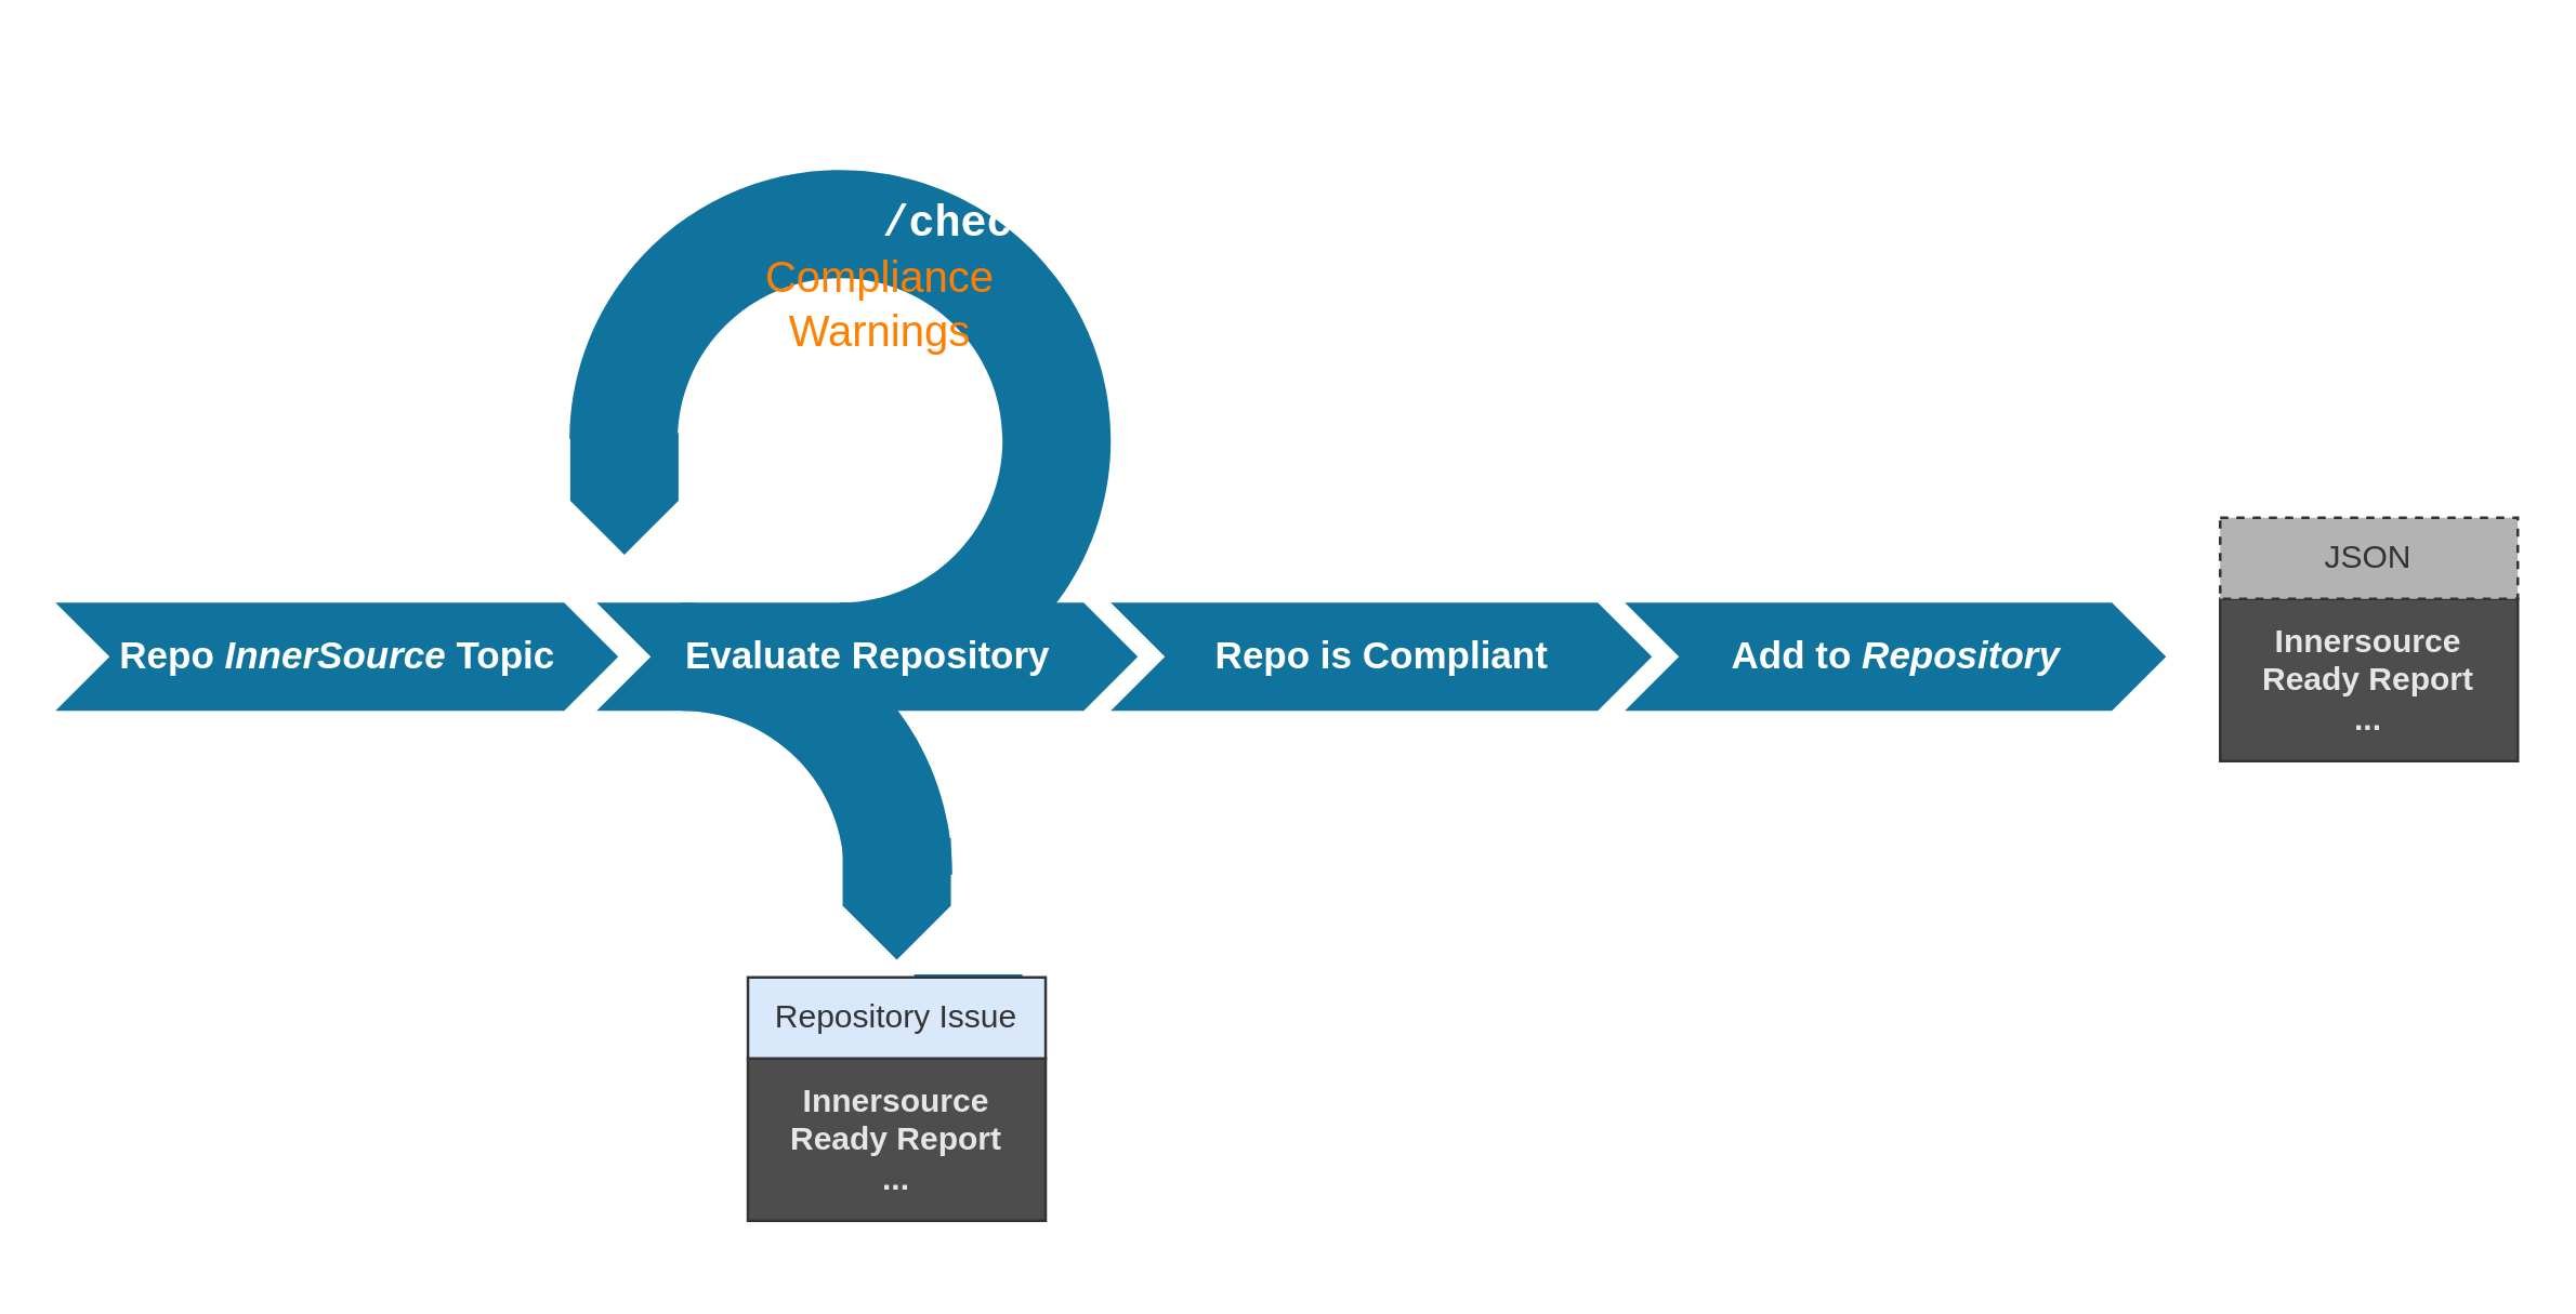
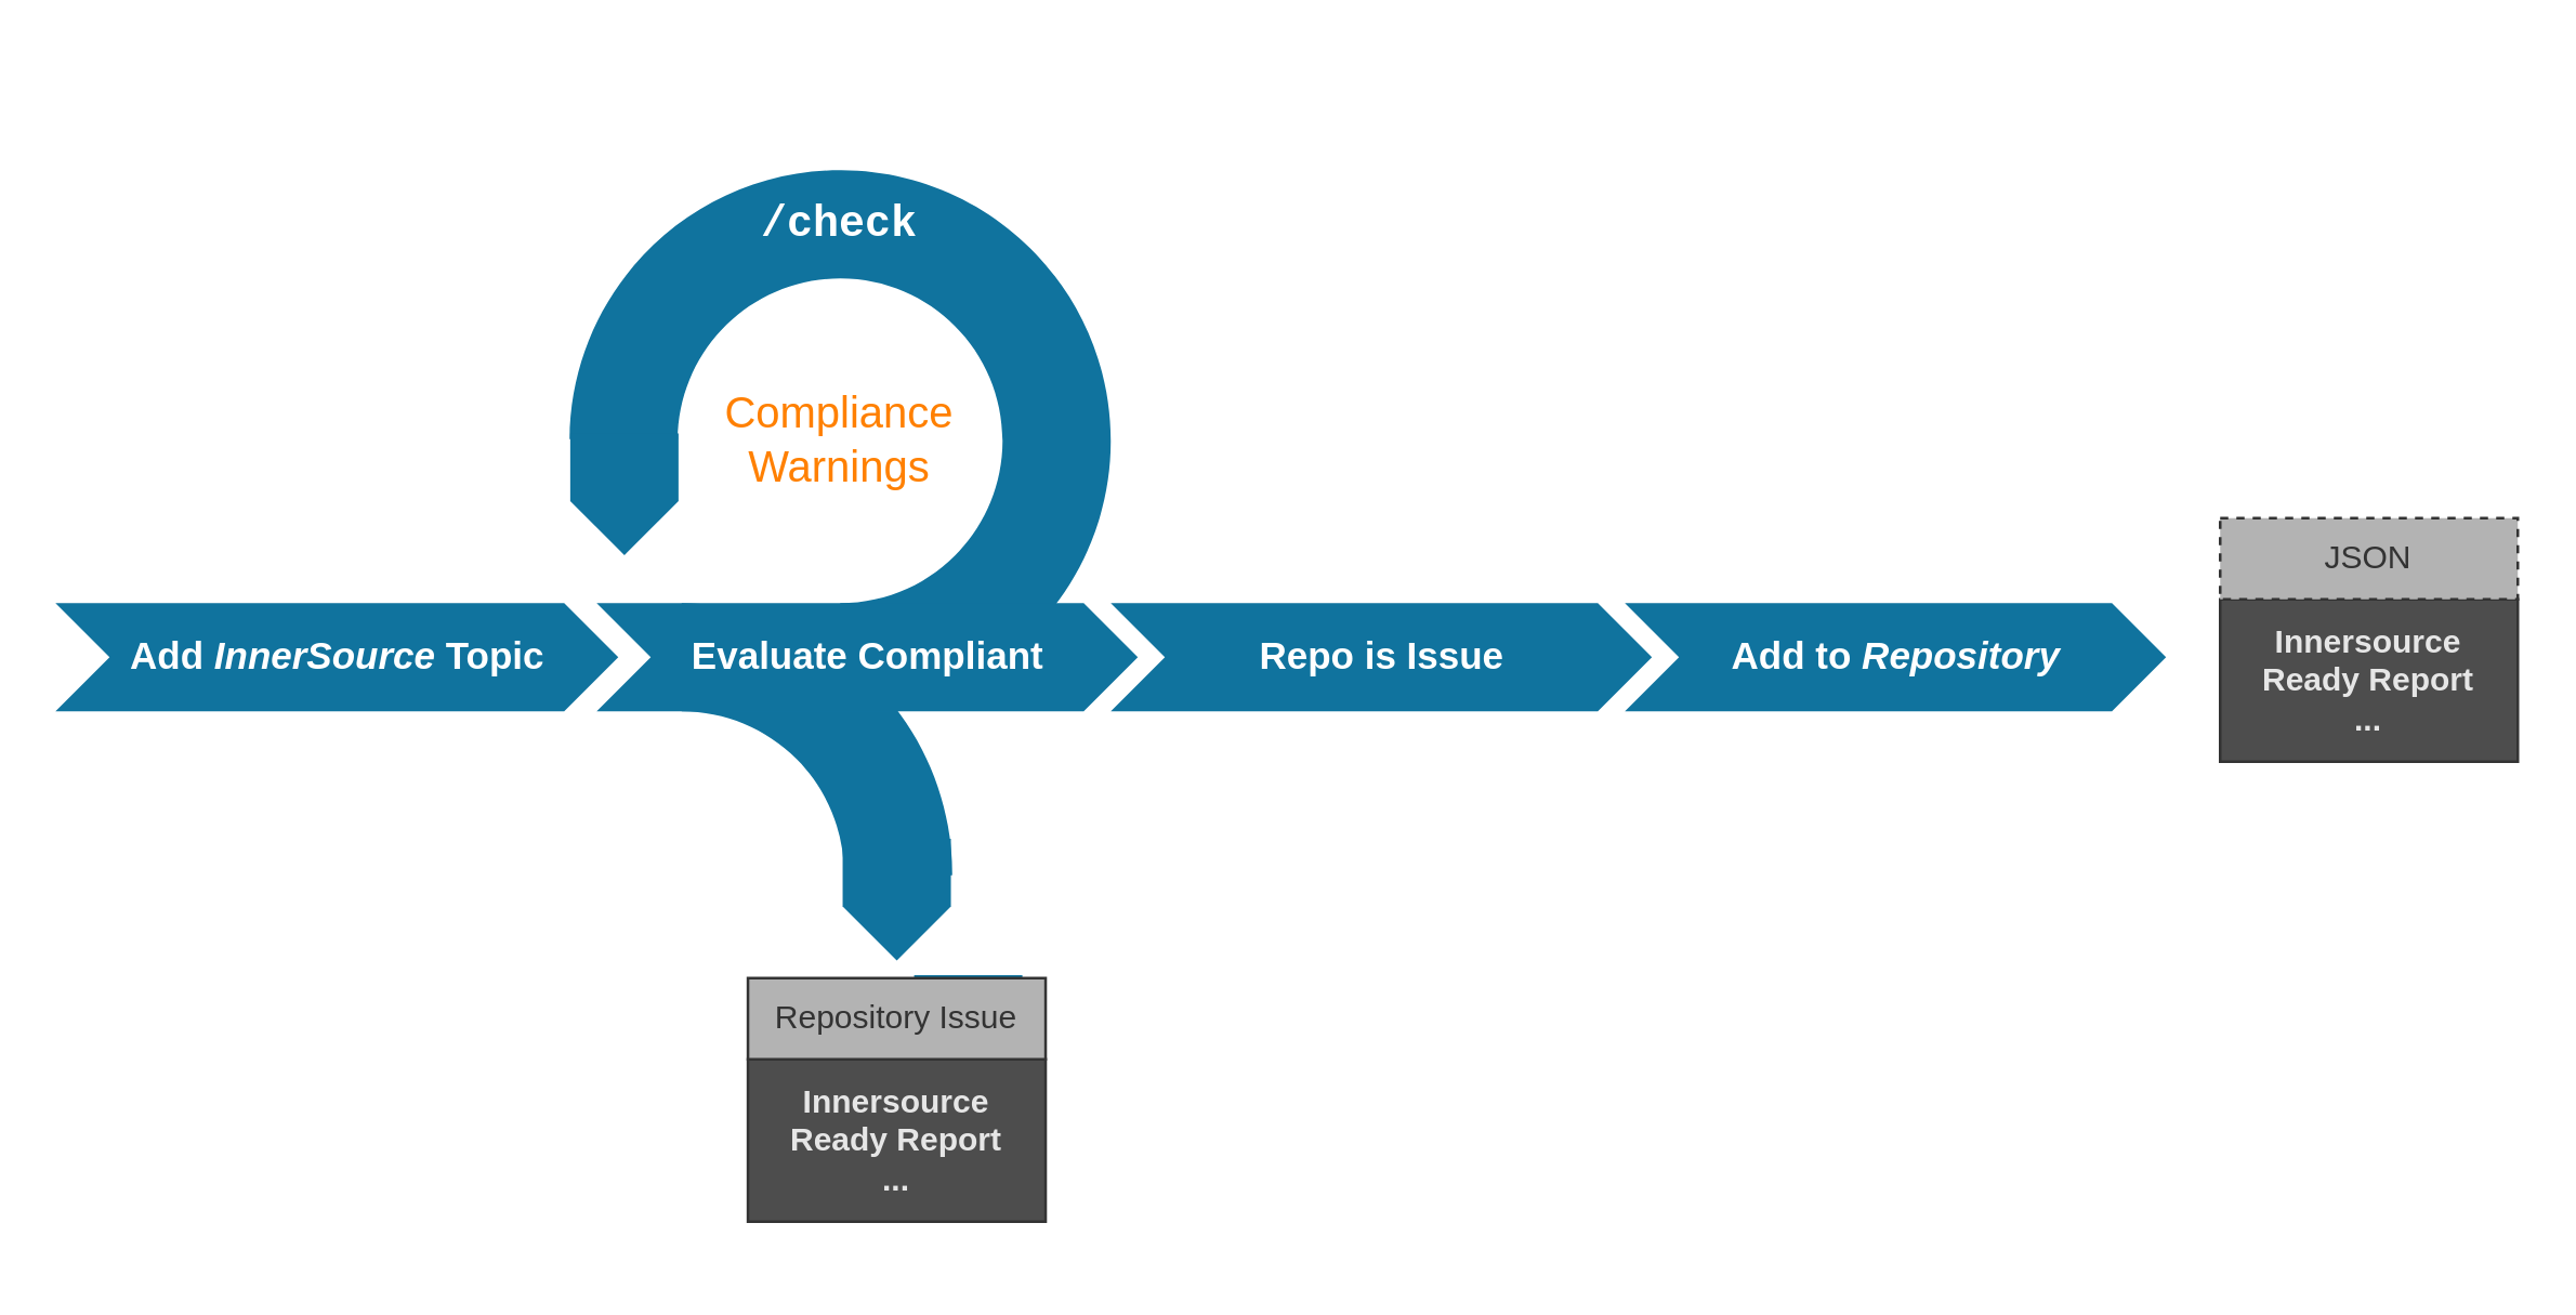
- <mxCell id="6" value="&lt;font face=&quot;Courier New&quot;&gt;&lt;b&gt;/check&lt;/b&gt;&lt;/font&gt;" style="text;html=1;strokeColor=none;fillColor=none;align=center;verticalAlign=middle;whiteSpace=wrap;rounded=0;fontSize=16;fontColor=#FFFFFF;" parent="3" vertex="1"><mxGeometry x="166.421" y="51.421" width="40" height="20" as="geometry" /></mxCell>
+ <mxCell id="6" value="&lt;font face=&quot;Courier New&quot;&gt;&lt;b&gt;/check&lt;/b&gt;&lt;/font&gt;" style="text;html=1;strokeColor=none;fillColor=none;align=center;verticalAlign=middle;whiteSpace=wrap;rounded=0;fontSize=16;fontColor=#FFFFFF;" parent="3" vertex="1"><mxGeometry x="121.421" y="51.421" width="40" height="20" as="geometry" /></mxCell>
- <mxCell id="5" value="&lt;font color=&quot;#ff8000&quot;&gt;Compliance&lt;br style=&quot;font-size: 16px&quot;&gt;Warnings&lt;/font&gt;" style="text;html=1;strokeColor=none;fillColor=none;align=center;verticalAlign=middle;whiteSpace=wrap;rounded=0;fontSize=16;" parent="3" vertex="1"><mxGeometry x="111.421" y="81.421" width="90" height="20" as="geometry" /></mxCell>
+ <mxCell id="5" value="&lt;font color=&quot;#ff8000&quot;&gt;Compliance&lt;br style=&quot;font-size: 16px&quot;&gt;Warnings&lt;/font&gt;" style="text;html=1;strokeColor=none;fillColor=none;align=center;verticalAlign=middle;whiteSpace=wrap;rounded=0;fontSize=16;" parent="3" vertex="1"><mxGeometry x="96.421" y="131.421" width="90" height="20" as="geometry" /></mxCell>
- <mxCell id="17" value="Repo&amp;nbsp;&lt;i&gt;InnerSource&amp;nbsp;&lt;/i&gt;Topic" style="html=1;shape=mxgraph.infographic.ribbonSimple;notch1=20;notch2=20;fillColor=#10739E;strokeColor=none;align=center;verticalAlign=middle;fontColor=#ffffff;fontSize=14;fontStyle=1;" parent="1" vertex="1"><mxGeometry x="20" y="222.42" width="208" height="40" as="geometry" /></mxCell>
+ <mxCell id="17" value="Add&amp;nbsp;&lt;i&gt;InnerSource&amp;nbsp;&lt;/i&gt;Topic" style="html=1;shape=mxgraph.infographic.ribbonSimple;notch1=20;notch2=20;fillColor=#10739E;strokeColor=none;align=center;verticalAlign=middle;fontColor=#ffffff;fontSize=14;fontStyle=1;" parent="1" vertex="1"><mxGeometry x="20" y="222.42" width="208" height="40" as="geometry" /></mxCell>
- <mxCell id="15" value="Evaluate Repository" style="html=1;shape=mxgraph.infographic.ribbonSimple;notch1=20;notch2=20;fillColor=#10739E;strokeColor=none;align=center;verticalAlign=middle;fontColor=#ffffff;fontSize=14;fontStyle=1;" parent="1" vertex="1"><mxGeometry x="220" y="222.42" width="200" height="40" as="geometry" /></mxCell>
+ <mxCell id="15" value="Evaluate Compliant" style="html=1;shape=mxgraph.infographic.ribbonSimple;notch1=20;notch2=20;fillColor=#10739E;strokeColor=none;align=center;verticalAlign=middle;fontColor=#ffffff;fontSize=14;fontStyle=1;" parent="1" vertex="1"><mxGeometry x="220" y="222.42" width="200" height="40" as="geometry" /></mxCell>
- <mxCell id="16" value="Repo is Compliant" style="html=1;shape=mxgraph.infographic.ribbonSimple;notch1=20;notch2=20;fillColor=#10739E;strokeColor=none;align=center;verticalAlign=middle;fontColor=#ffffff;fontSize=14;fontStyle=1;" parent="1" vertex="1"><mxGeometry x="410" y="222.42" width="200" height="40" as="geometry" /></mxCell>
+ <mxCell id="16" value="Repo is Issue" style="html=1;shape=mxgraph.infographic.ribbonSimple;notch1=20;notch2=20;fillColor=#10739E;strokeColor=none;align=center;verticalAlign=middle;fontColor=#ffffff;fontSize=14;fontStyle=1;" parent="1" vertex="1"><mxGeometry x="410" y="222.42" width="200" height="40" as="geometry" /></mxCell>
- <mxCell id="13" value="&lt;font color=&quot;#333333&quot;&gt;Repository Issue&lt;/font&gt;" style="rounded=0;whiteSpace=wrap;html=1;labelBackgroundColor=none;fontColor=#E6E6E6;strokeColor=#333333;fillColor=#dae8fc;" parent="11" vertex="1"><mxGeometry width="110" height="30" as="geometry" /></mxCell>
+ <mxCell id="13" value="&lt;font color=&quot;#333333&quot;&gt;Repository Issue&lt;/font&gt;" style="rounded=0;whiteSpace=wrap;html=1;labelBackgroundColor=none;fontColor=#E6E6E6;strokeColor=#333333;fillColor=#B3B3B3;" parent="11" vertex="1"><mxGeometry width="110" height="30" as="geometry" /></mxCell>
